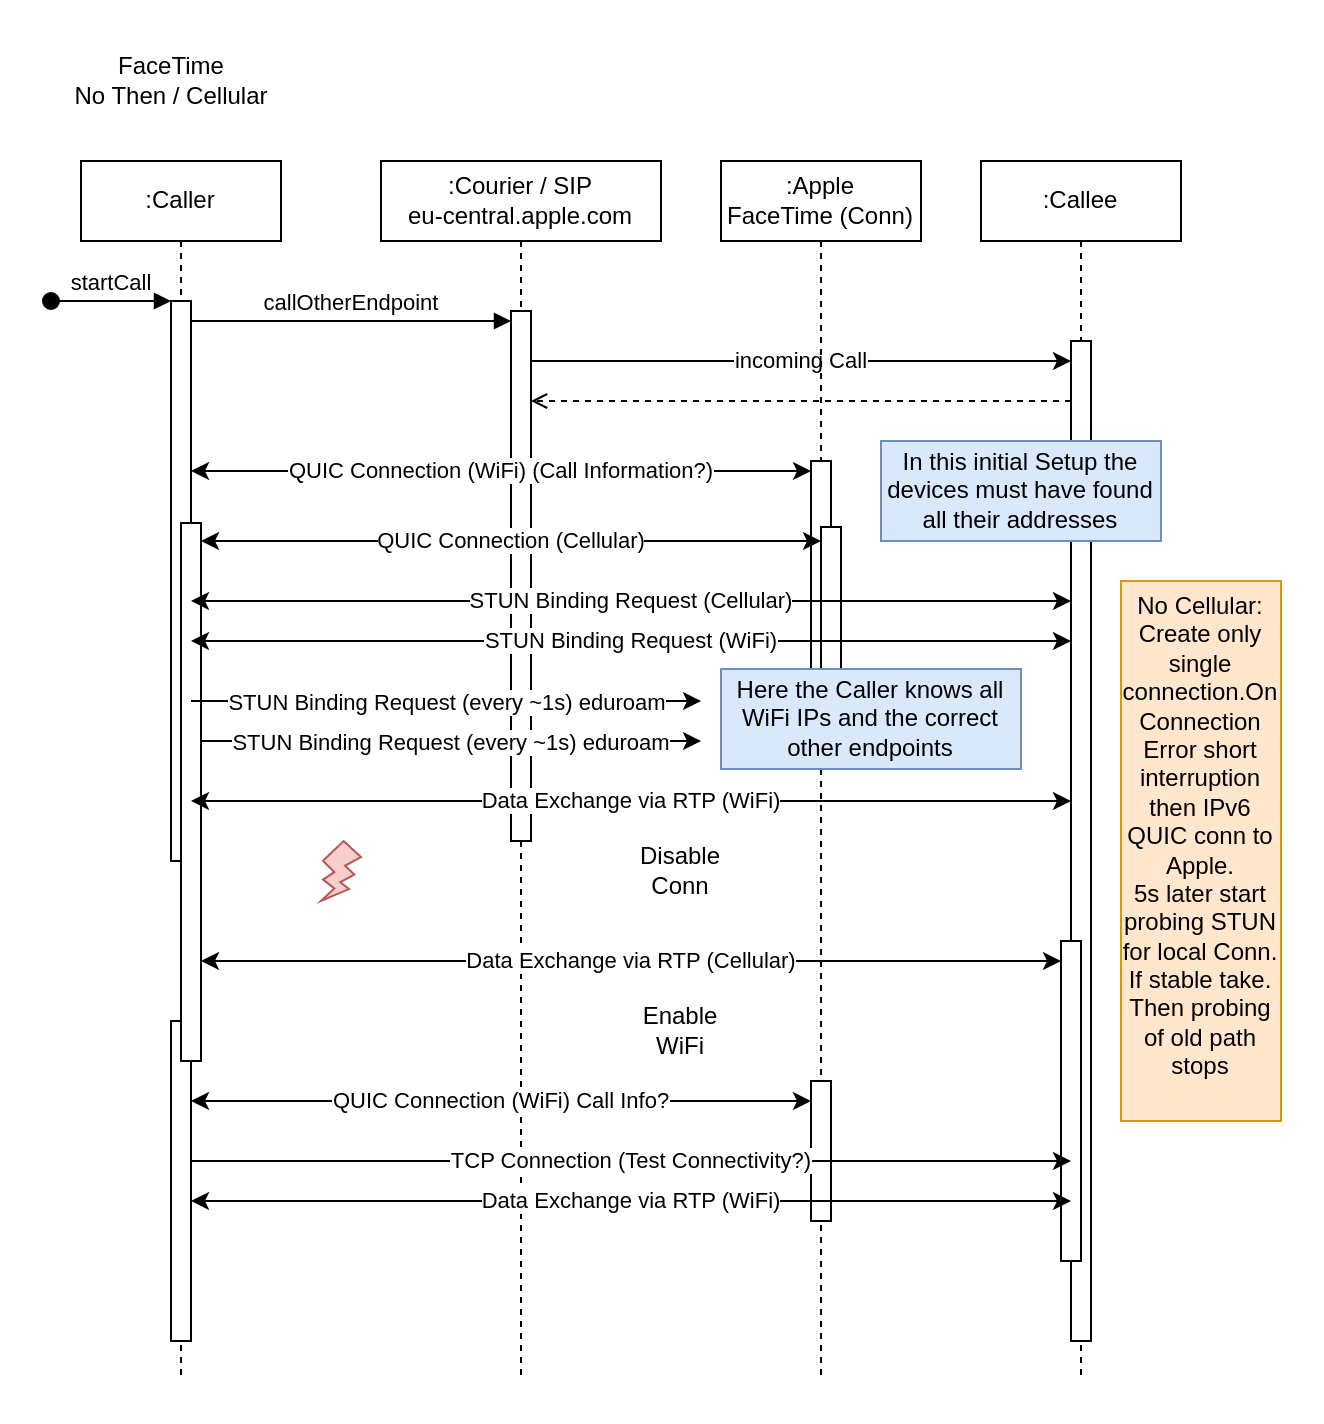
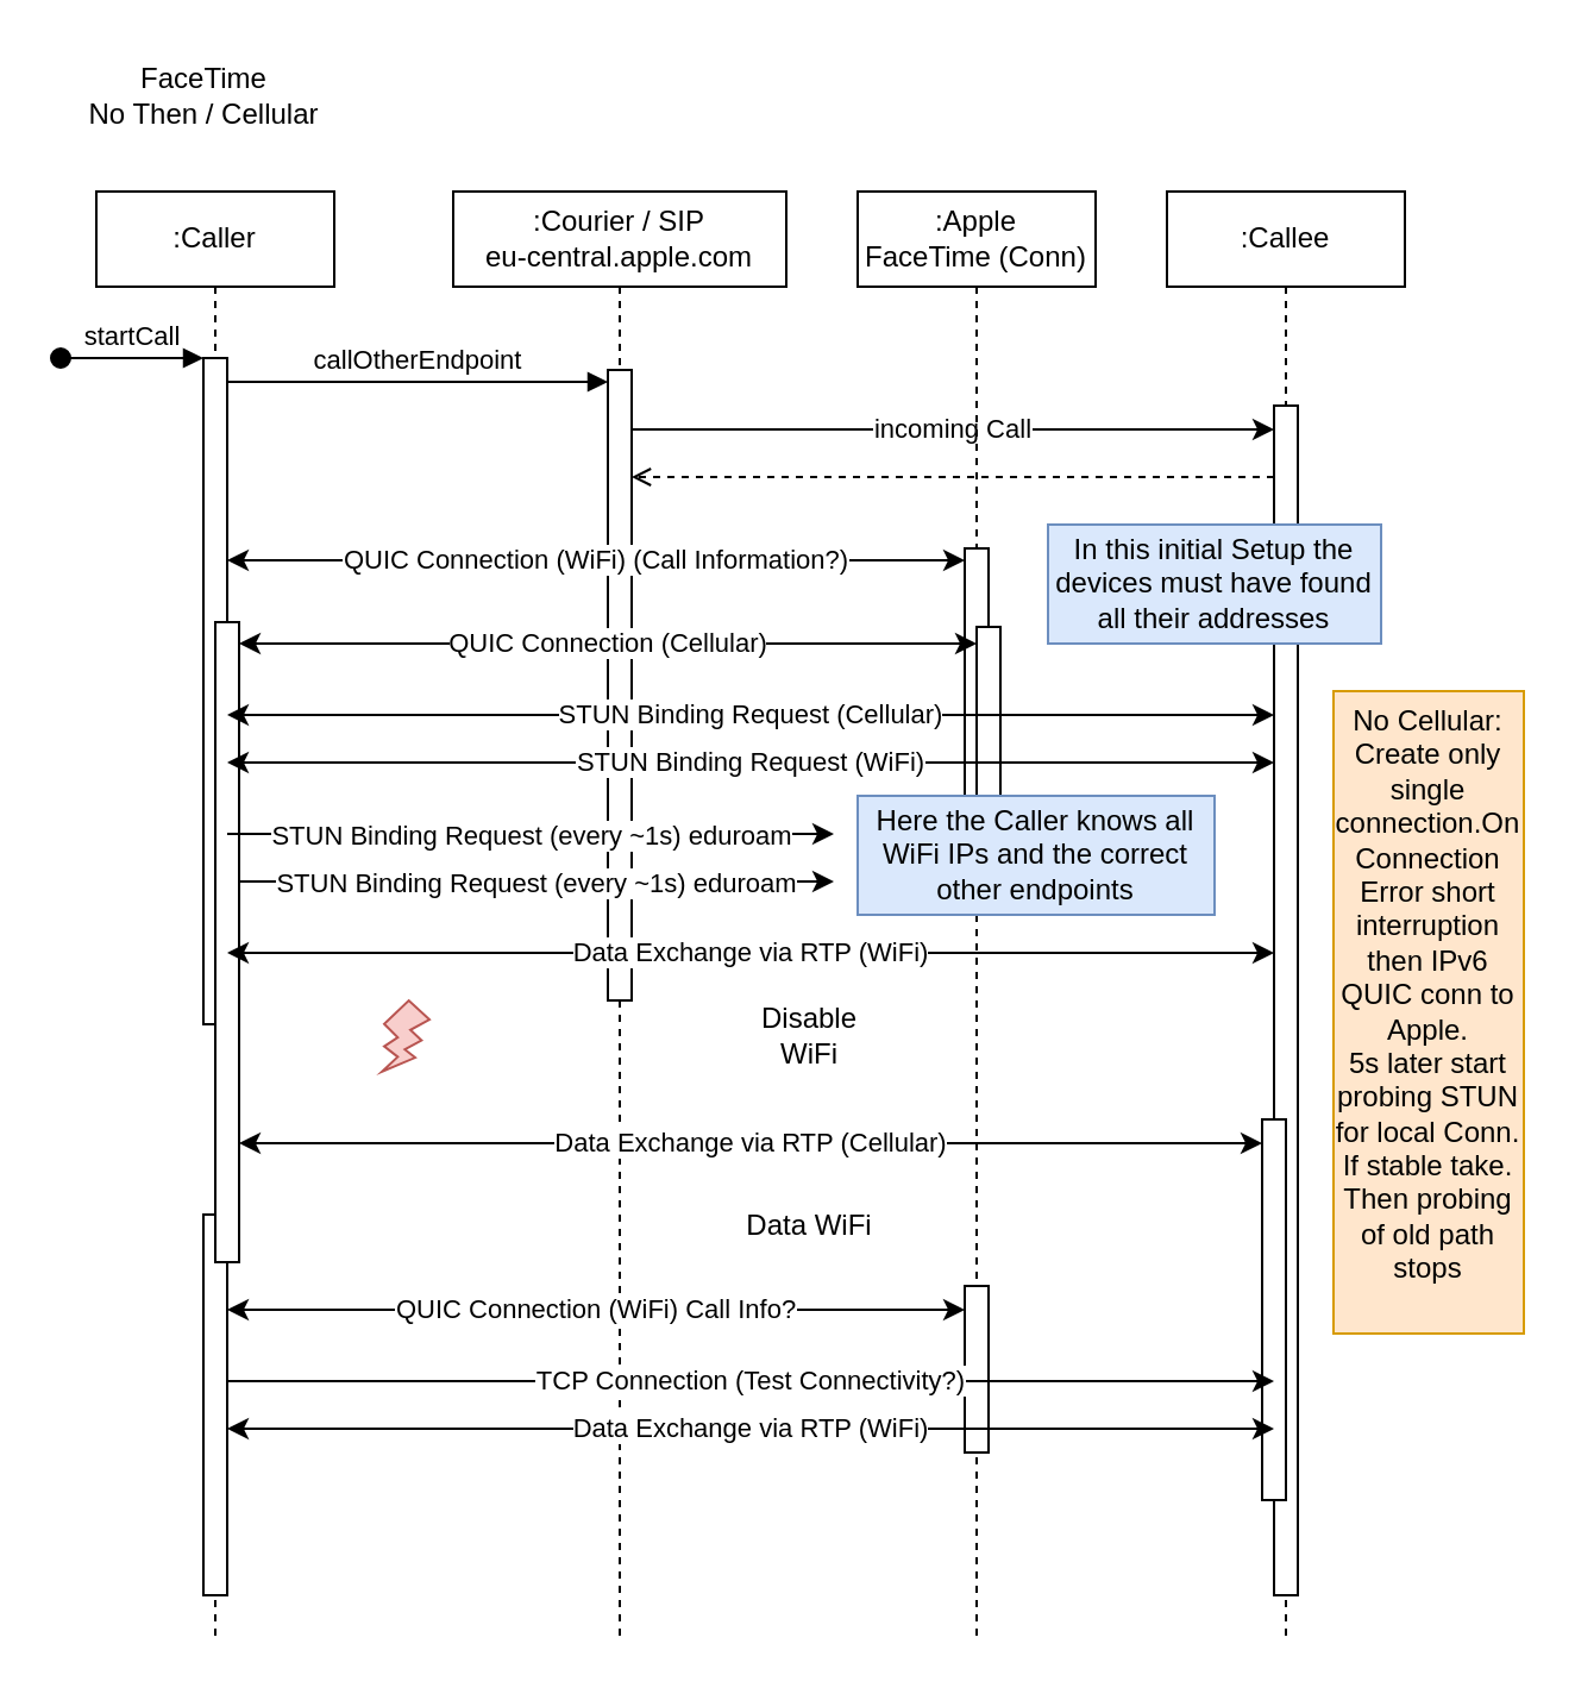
- <mxCell id="28" value="Disable Conn" style="text;html=1;align=center;verticalAlign=middle;whiteSpace=wrap;rounded=0;" vertex="1" parent="1"><mxGeometry x="310" y="420" width="60" height="30" as="geometry" /></mxCell>
+ <mxCell id="28" value="Disable WiFi" style="text;html=1;align=center;verticalAlign=middle;whiteSpace=wrap;rounded=0;" vertex="1" parent="1"><mxGeometry x="310" y="420" width="60" height="30" as="geometry" /></mxCell>
- <mxCell id="31" value="Enable WiFi" style="text;html=1;align=center;verticalAlign=middle;whiteSpace=wrap;rounded=0;" vertex="1" parent="1"><mxGeometry x="310" y="500" width="60" height="30" as="geometry" /></mxCell>
+ <mxCell id="31" value="Data WiFi" style="text;html=1;align=center;verticalAlign=middle;whiteSpace=wrap;rounded=0;" vertex="1" parent="1"><mxGeometry x="310" y="500" width="60" height="30" as="geometry" /></mxCell>
